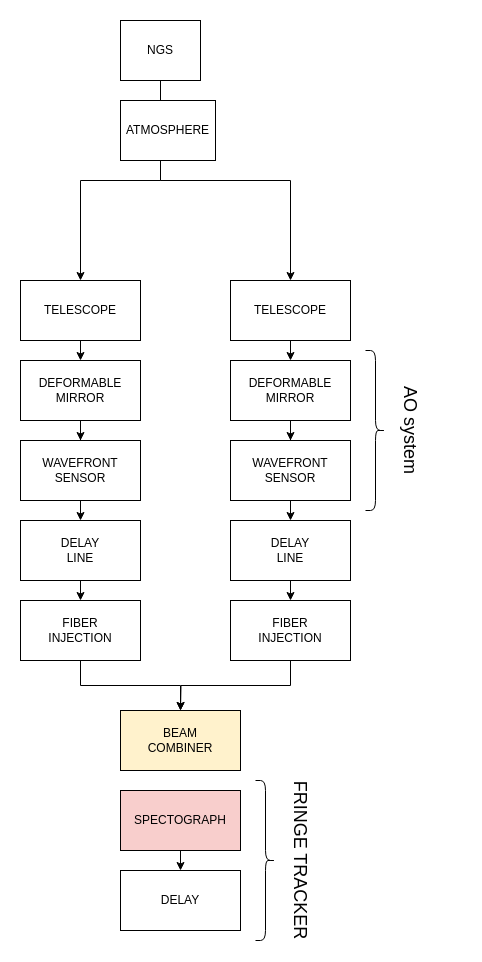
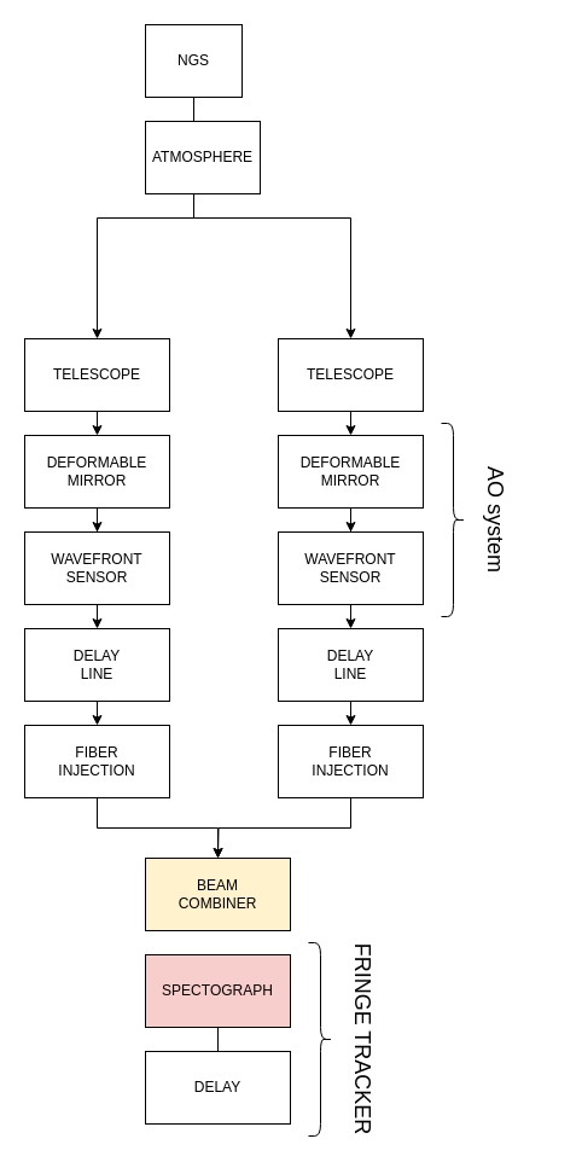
- <mxCell id="22" style="edgeStyle=orthogonalEdgeStyle;rounded=0;orthogonalLoop=1;jettySize=auto;html=1;exitX=0.5;exitY=1;exitDx=0;exitDy=0;entryX=0.5;entryY=0;entryDx=0;entryDy=0;" edge="1" parent="1" source="23" target="24"><mxGeometry relative="1" as="geometry" /></mxCell>
+ <mxCell id="22" style="edgeStyle=orthogonalEdgeStyle;rounded=0;orthogonalLoop=1;jettySize=auto;html=1;exitX=0.5;exitY=1;exitDx=0;exitDy=0;entryX=0.5;entryY=0;entryDx=0;entryDy=0;endArrow=none;" edge="1" parent="1" source="23" target="24"><mxGeometry relative="1" as="geometry" /></mxCell>
